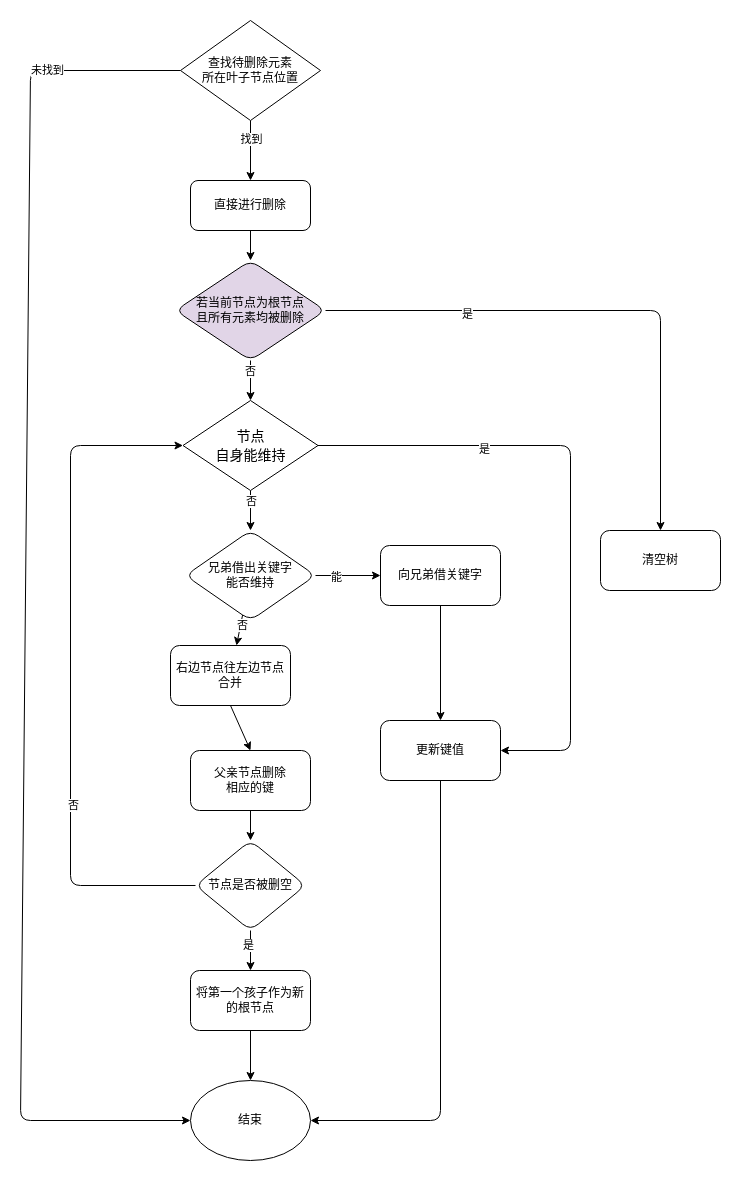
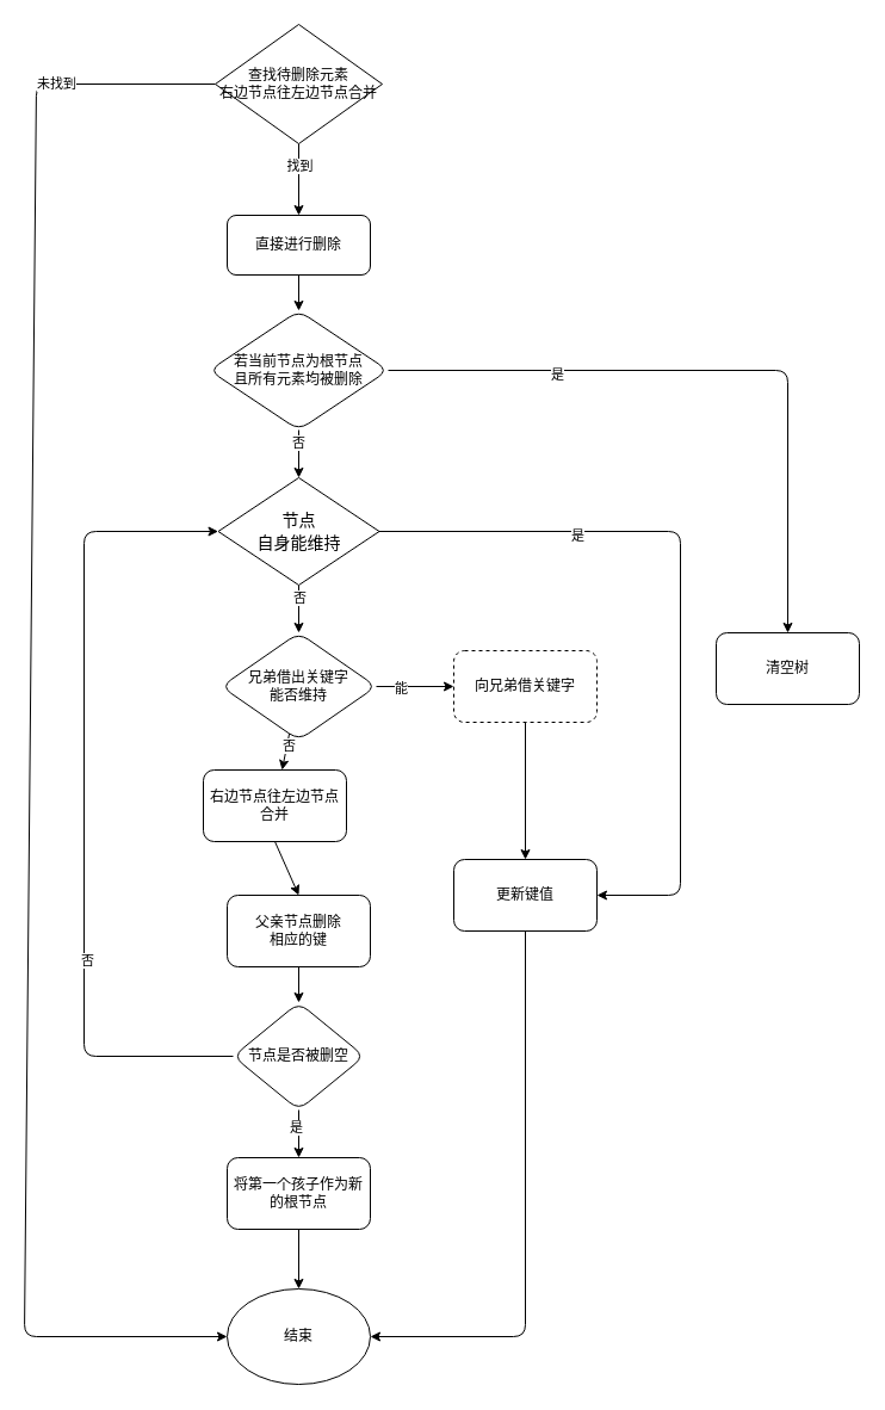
- <mxCell id="6" value="查找待删除元素&lt;br&gt;所在叶子节点位置" style="rhombus;whiteSpace=wrap;html=1;" vertex="1" parent="1"><mxGeometry x="180" y="20" width="140" height="100" as="geometry" /></mxCell>
+ <mxCell id="6" value="查找待删除元素&lt;br&gt;右边节点往左边节点合并" style="rhombus;whiteSpace=wrap;html=1;" vertex="1" parent="1"><mxGeometry x="180" y="20" width="140" height="100" as="geometry" /></mxCell>
- <mxCell id="14" value="若当前节点为根节点&lt;br&gt;且所有元素均被删除" style="rhombus;whiteSpace=wrap;html=1;rounded=1;fillColor=#e1d5e7;" vertex="1" parent="1"><mxGeometry x="175" y="260" width="150" height="100" as="geometry" /></mxCell>
+ <mxCell id="14" value="若当前节点为根节点&lt;br&gt;且所有元素均被删除" style="rhombus;whiteSpace=wrap;html=1;rounded=1;" vertex="1" parent="1"><mxGeometry x="175" y="260" width="150" height="100" as="geometry" /></mxCell>
- <mxCell id="29" value="向兄弟借关键字" style="rounded=1;whiteSpace=wrap;html=1;fontColor=#000000;" vertex="1" parent="1"><mxGeometry x="380" y="545" width="120" height="60" as="geometry" /></mxCell>
+ <mxCell id="29" value="向兄弟借关键字" style="rounded=1;whiteSpace=wrap;html=1;fontColor=#000000;dashed=1;" vertex="1" parent="1"><mxGeometry x="380" y="545" width="120" height="60" as="geometry" /></mxCell>
